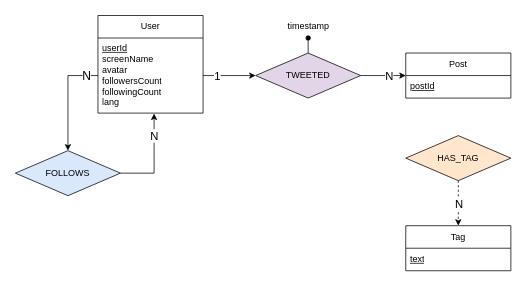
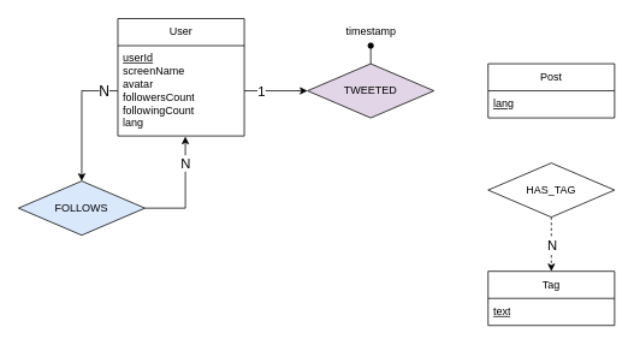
- <mxCell id="7" style="edgeStyle=orthogonalEdgeStyle;rounded=0;orthogonalLoop=1;jettySize=auto;html=1;exitX=1;exitY=0.5;exitDx=0;exitDy=0;entryX=0;entryY=0.5;entryDx=0;entryDy=0;" edge="1" parent="1" source="10" target="16"><mxGeometry relative="1" as="geometry" /></mxCell>
- <mxCell id="8" value="&lt;font style=&quot;font-size: 15px;&quot;&gt;N&lt;/font&gt;" style="edgeLabel;html=1;align=center;verticalAlign=middle;resizable=0;points=[];" vertex="1" connectable="0" parent="7"><mxGeometry x="0.395" relative="1" as="geometry"><mxPoint x="-5" as="offset" /></mxGeometry></mxCell>
- <mxCell id="17" value="&lt;u&gt;postId&lt;/u&gt;" style="text;strokeColor=none;fillColor=none;align=left;verticalAlign=middle;spacingLeft=4;spacingRight=4;overflow=hidden;points=[[0,0.5],[1,0.5]];portConstraint=eastwest;rotatable=0;whiteSpace=wrap;html=1;" vertex="1" parent="16"><mxGeometry y="30" width="140" height="30" as="geometry" /></mxCell>
+ <mxCell id="17" value="&lt;u&gt;lang&lt;/u&gt;" style="text;strokeColor=none;fillColor=none;align=left;verticalAlign=middle;spacingLeft=4;spacingRight=4;overflow=hidden;points=[[0,0.5],[1,0.5]];portConstraint=eastwest;rotatable=0;whiteSpace=wrap;html=1;" vertex="1" parent="16"><mxGeometry y="30" width="140" height="30" as="geometry" /></mxCell>
- <mxCell id="13" value="HAS_TAG" style="rhombus;whiteSpace=wrap;html=1;fillColor=#ffe6cc;" vertex="1" parent="1"><mxGeometry x="540" y="180" width="140" height="60" as="geometry" /></mxCell>
+ <mxCell id="13" value="HAS_TAG" style="rhombus;whiteSpace=wrap;html=1;" vertex="1" parent="1"><mxGeometry x="540" y="180" width="140" height="60" as="geometry" /></mxCell>
